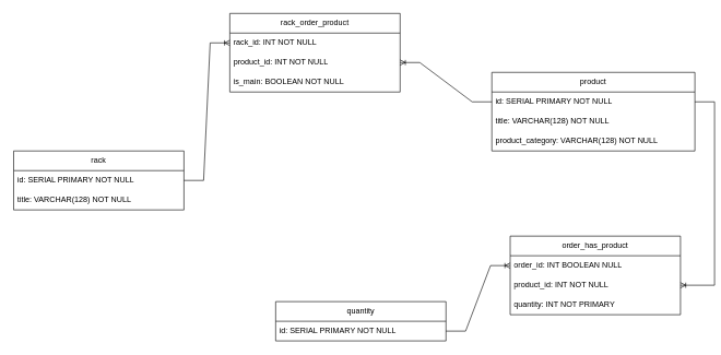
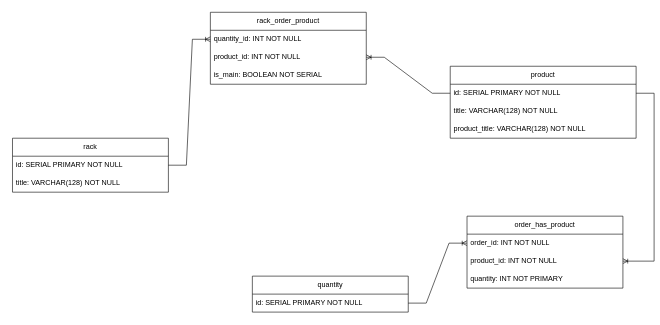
- <mxCell id="10" value="rack_id: INT NOT NULL" style="text;strokeColor=none;fillColor=none;align=left;verticalAlign=middle;spacingLeft=4;spacingRight=4;overflow=hidden;points=[[0,0.5],[1,0.5]];portConstraint=eastwest;rotatable=0;whiteSpace=wrap;html=1;" parent="9" vertex="1"><mxGeometry y="30" width="260" height="30" as="geometry" /></mxCell>
+ <mxCell id="10" value="quantity_id: INT NOT NULL" style="text;strokeColor=none;fillColor=none;align=left;verticalAlign=middle;spacingLeft=4;spacingRight=4;overflow=hidden;points=[[0,0.5],[1,0.5]];portConstraint=eastwest;rotatable=0;whiteSpace=wrap;html=1;" parent="9" vertex="1"><mxGeometry y="30" width="260" height="30" as="geometry" /></mxCell>
- <mxCell id="12" value="is_main: BOOLEAN NOT NULL&amp;nbsp;&amp;nbsp;" style="text;strokeColor=none;fillColor=none;align=left;verticalAlign=middle;spacingLeft=4;spacingRight=4;overflow=hidden;points=[[0,0.5],[1,0.5]];portConstraint=eastwest;rotatable=0;whiteSpace=wrap;html=1;" vertex="1" parent="9"><mxGeometry y="90" width="260" height="30" as="geometry" /></mxCell>
+ <mxCell id="12" value="is_main: BOOLEAN NOT SERIAL&amp;nbsp;&amp;nbsp;" style="text;strokeColor=none;fillColor=none;align=left;verticalAlign=middle;spacingLeft=4;spacingRight=4;overflow=hidden;points=[[0,0.5],[1,0.5]];portConstraint=eastwest;rotatable=0;whiteSpace=wrap;html=1;" vertex="1" parent="9"><mxGeometry y="90" width="260" height="30" as="geometry" /></mxCell>
- <mxCell id="5" value="product_category: VARCHAR(128) NOT NULL&amp;nbsp;&amp;nbsp;" style="text;strokeColor=none;fillColor=none;align=left;verticalAlign=middle;spacingLeft=4;spacingRight=4;overflow=hidden;points=[[0,0.5],[1,0.5]];portConstraint=eastwest;rotatable=0;whiteSpace=wrap;html=1;" parent="2" vertex="1"><mxGeometry y="90" width="310" height="30" as="geometry" /></mxCell>
+ <mxCell id="5" value="product_title: VARCHAR(128) NOT NULL&amp;nbsp;&amp;nbsp;" style="text;strokeColor=none;fillColor=none;align=left;verticalAlign=middle;spacingLeft=4;spacingRight=4;overflow=hidden;points=[[0,0.5],[1,0.5]];portConstraint=eastwest;rotatable=0;whiteSpace=wrap;html=1;" parent="2" vertex="1"><mxGeometry y="90" width="310" height="30" as="geometry" /></mxCell>
- <mxCell id="18" value="order_id: INT BOOLEAN NULL" style="text;strokeColor=none;fillColor=none;align=left;verticalAlign=middle;spacingLeft=4;spacingRight=4;overflow=hidden;points=[[0,0.5],[1,0.5]];portConstraint=eastwest;rotatable=0;whiteSpace=wrap;html=1;" parent="17" vertex="1"><mxGeometry y="30" width="260" height="30" as="geometry" /></mxCell>
+ <mxCell id="18" value="order_id: INT NOT NULL" style="text;strokeColor=none;fillColor=none;align=left;verticalAlign=middle;spacingLeft=4;spacingRight=4;overflow=hidden;points=[[0,0.5],[1,0.5]];portConstraint=eastwest;rotatable=0;whiteSpace=wrap;html=1;" parent="17" vertex="1"><mxGeometry y="30" width="260" height="30" as="geometry" /></mxCell>
